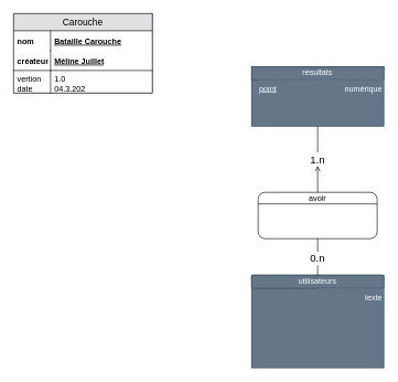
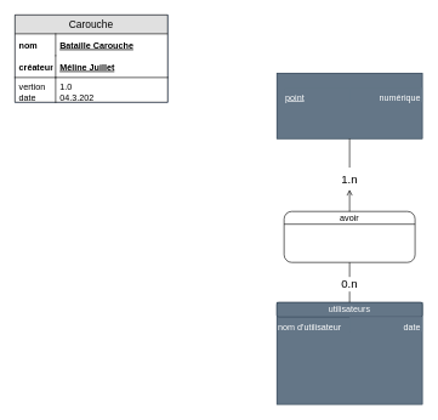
- <mxCell id="13" value="résultats" style="rounded=0;whiteSpace=wrap;html=1;fillColor=#647687;strokeColor=#314354;fontColor=#ffffff;" vertex="1" parent="11"><mxGeometry width="200" height="20" as="geometry" /></mxCell>
- <mxCell id="26" value="&lt;span style=&quot;font-size: 16px&quot;&gt;1.n&lt;/span&gt;" style="text;html=1;align=center;verticalAlign=middle;whiteSpace=wrap;rounded=0;fillColor=#FFFFFF;" vertex="1" parent="1"><mxGeometry x="460" y="230" width="40" height="20" as="geometry" /></mxCell>
+ <mxCell id="26" value="&lt;span style=&quot;font-size: 16px&quot;&gt;1.n&lt;/span&gt;" style="text;html=1;align=center;verticalAlign=middle;whiteSpace=wrap;rounded=0;fillColor=#FFFFFF;" vertex="1" parent="1"><mxGeometry x="460" y="230" width="40" height="30" as="geometry" /></mxCell>
+ <mxCell id="9" value="nom d'utilisateur" style="text;html=1;strokeColor=none;fillColor=none;align=left;verticalAlign=top;whiteSpace=wrap;rounded=0;fontColor=#ffffff;" vertex="1" parent="6"><mxGeometry y="20" width="100" height="20" as="geometry" /></mxCell>
- <mxCell id="10" value="texte&lt;div&gt;&lt;/div&gt;" style="text;html=1;strokeColor=none;fillColor=#647687;align=right;verticalAlign=top;whiteSpace=wrap;rounded=0;fontColor=#ffffff;" vertex="1" parent="6"><mxGeometry x="100" y="20" width="100" height="20" as="geometry" /></mxCell>
+ <mxCell id="10" value="date&lt;div&gt;&lt;/div&gt;" style="text;html=1;strokeColor=none;fillColor=#647687;align=right;verticalAlign=top;whiteSpace=wrap;rounded=0;fontColor=#ffffff;" vertex="1" parent="6"><mxGeometry x="100" y="20" width="100" height="20" as="geometry" /></mxCell>
